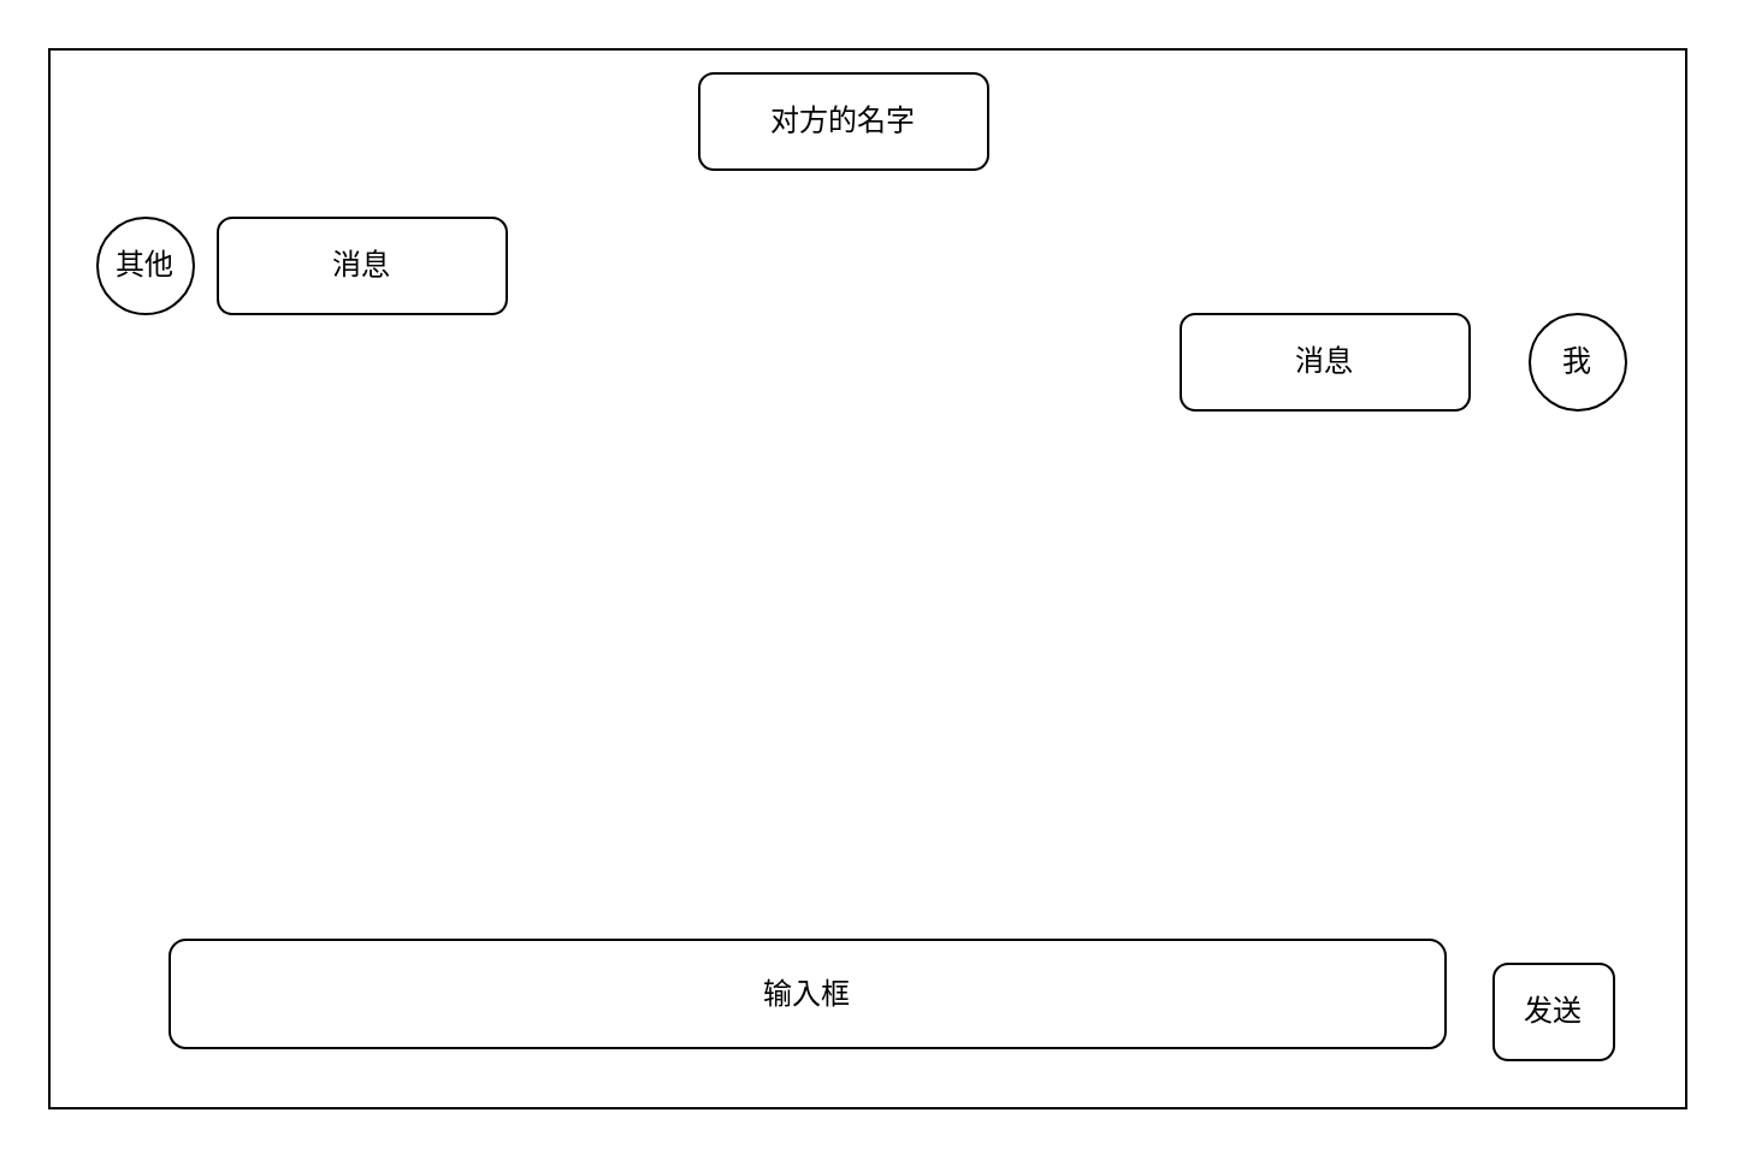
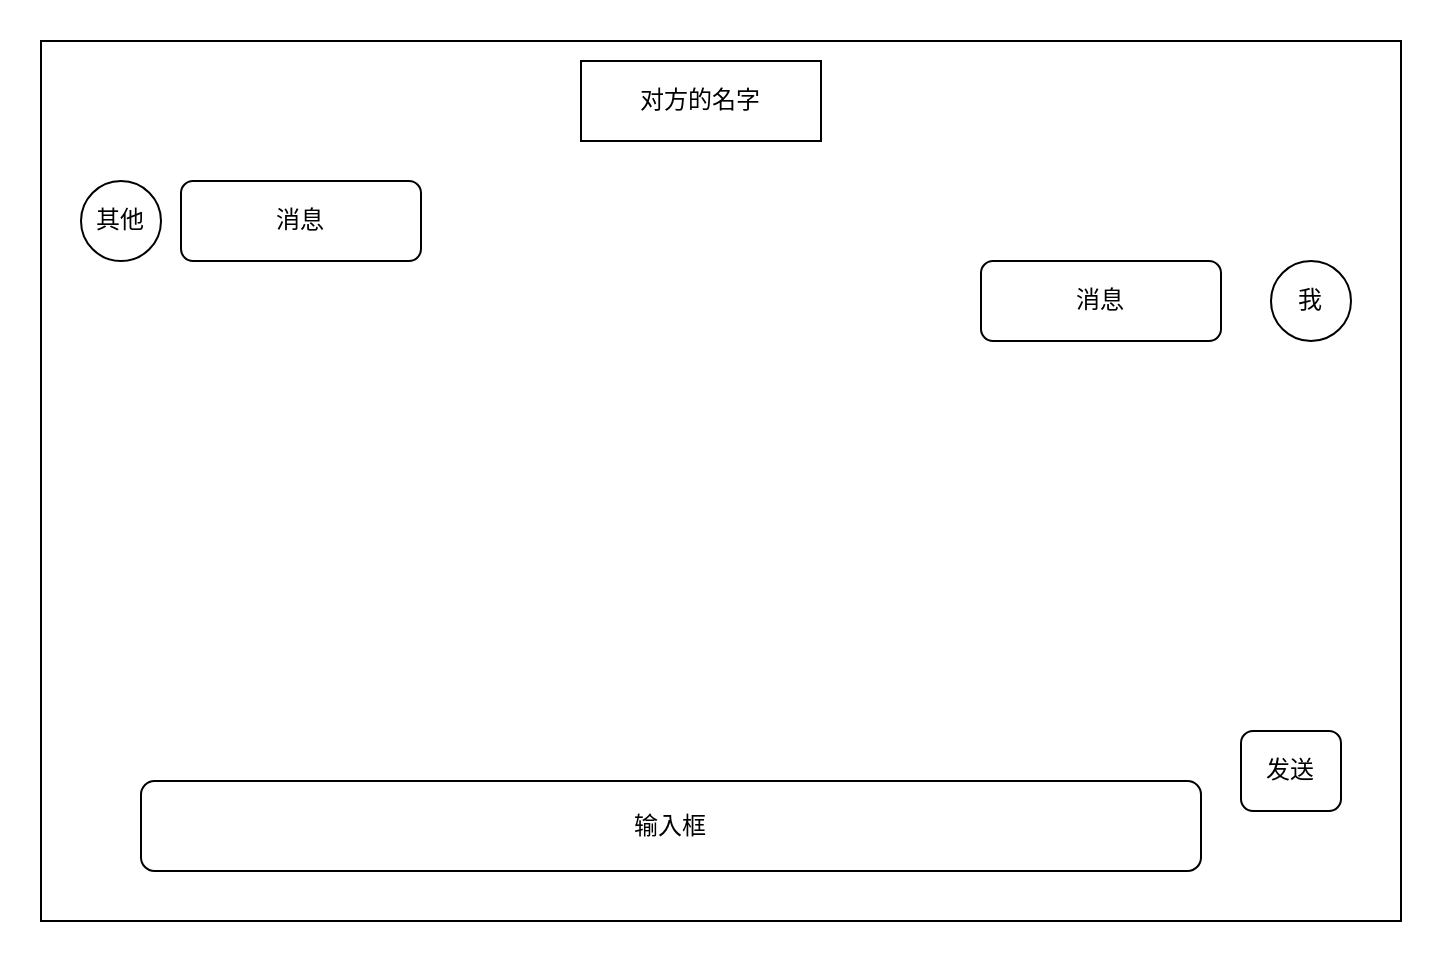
- <mxCell id="9" value="对方的名字" style="whiteSpace=wrap;html=1;rounded=1;" vertex="1" parent="1"><mxGeometry x="290" y="30" width="120" height="40" as="geometry" /></mxCell>
+ <mxCell id="9" value="对方的名字" style="rounded=0;whiteSpace=wrap;html=1;" vertex="1" parent="1"><mxGeometry x="290" y="30" width="120" height="40" as="geometry" /></mxCell>
- <mxCell id="4" value="发送" style="rounded=1;whiteSpace=wrap;html=1;" vertex="1" parent="1"><mxGeometry x="620" y="400" width="50" height="40" as="geometry" /></mxCell>
+ <mxCell id="4" value="发送" style="rounded=1;whiteSpace=wrap;html=1;" vertex="1" parent="1"><mxGeometry x="620" y="365" width="50" height="40" as="geometry" /></mxCell>
